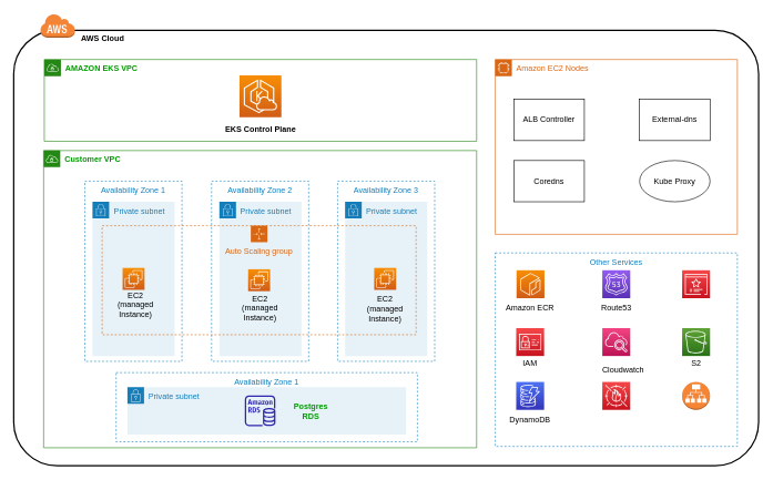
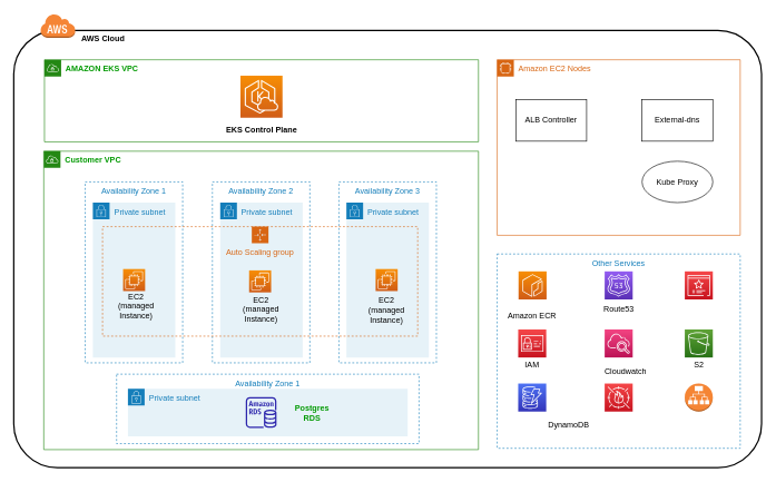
- <mxCell id="27" value="Coredns" style="rounded=0;whiteSpace=wrap;html=1;fontColor=#000000;" vertex="1" parent="26"><mxGeometry x="28" y="152" width="106" height="62" as="geometry" /></mxCell>
- <mxCell id="33" value="Amazon ECR" style="text;html=1;strokeColor=none;fillColor=none;align=center;verticalAlign=middle;whiteSpace=wrap;rounded=0;fontColor=#000000;" vertex="1" parent="1"><mxGeometry x="757.25" y="451.5" width="78.5" height="23" as="geometry" /></mxCell>
+ <mxCell id="33" value="Amazon ECR" style="text;html=1;strokeColor=none;fillColor=none;align=center;verticalAlign=middle;whiteSpace=wrap;rounded=0;fontColor=#000000;" vertex="1" parent="1"><mxGeometry x="757.25" y="461.5" width="78.5" height="23" as="geometry" /></mxCell>
- <mxCell id="44" value="DynamoDB" style="text;html=1;strokeColor=none;fillColor=none;align=center;verticalAlign=middle;whiteSpace=wrap;rounded=0;fontColor=#000000;" vertex="1" parent="1"><mxGeometry x="757.25" y="619" width="78.5" height="23" as="geometry" /></mxCell>
+ <mxCell id="44" value="DynamoDB" style="text;html=1;strokeColor=none;fillColor=none;align=center;verticalAlign=middle;whiteSpace=wrap;rounded=0;fontColor=#000000;" vertex="1" parent="1"><mxGeometry x="812.25" y="624" width="78.5" height="23" as="geometry" /></mxCell>
